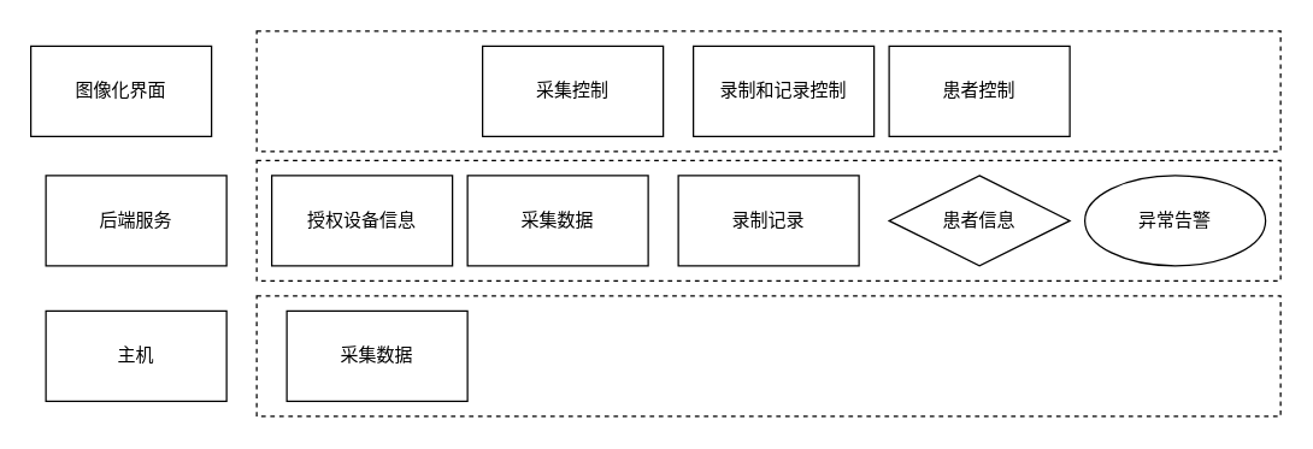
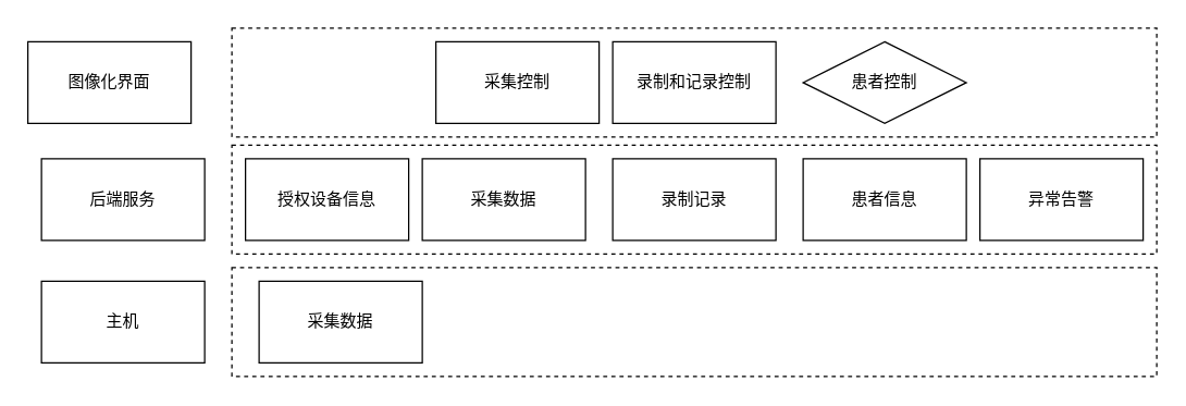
- <mxCell id="15" value="录制和记录控制" style="rounded=0;whiteSpace=wrap;html=1;" vertex="1" parent="1"><mxGeometry x="460" y="30" width="120" height="60" as="geometry" /></mxCell>
+ <mxCell id="15" value="录制和记录控制" style="rounded=0;whiteSpace=wrap;html=1;" vertex="1" parent="1"><mxGeometry x="450" y="30" width="120" height="60" as="geometry" /></mxCell>
- <mxCell id="16" value="患者控制" style="rounded=0;whiteSpace=wrap;html=1;" vertex="1" parent="1"><mxGeometry x="590" y="30" width="120" height="60" as="geometry" /></mxCell>
+ <mxCell id="16" value="患者控制" style="rhombus;whiteSpace=wrap;html=1;" vertex="1" parent="1"><mxGeometry x="590" y="30" width="120" height="60" as="geometry" /></mxCell>
- <mxCell id="10" value="患者信息" style="rhombus;whiteSpace=wrap;html=1;" vertex="1" parent="1"><mxGeometry x="590" y="116" width="120" height="60" as="geometry" /></mxCell>
+ <mxCell id="10" value="患者信息" style="rounded=0;whiteSpace=wrap;html=1;" vertex="1" parent="1"><mxGeometry x="590" y="116" width="120" height="60" as="geometry" /></mxCell>
- <mxCell id="11" value="异常告警" style="ellipse;whiteSpace=wrap;html=1;" vertex="1" parent="1"><mxGeometry x="720" y="116" width="120" height="60" as="geometry" /></mxCell>
+ <mxCell id="11" value="异常告警" style="rounded=0;whiteSpace=wrap;html=1;" vertex="1" parent="1"><mxGeometry x="720" y="116" width="120" height="60" as="geometry" /></mxCell>
